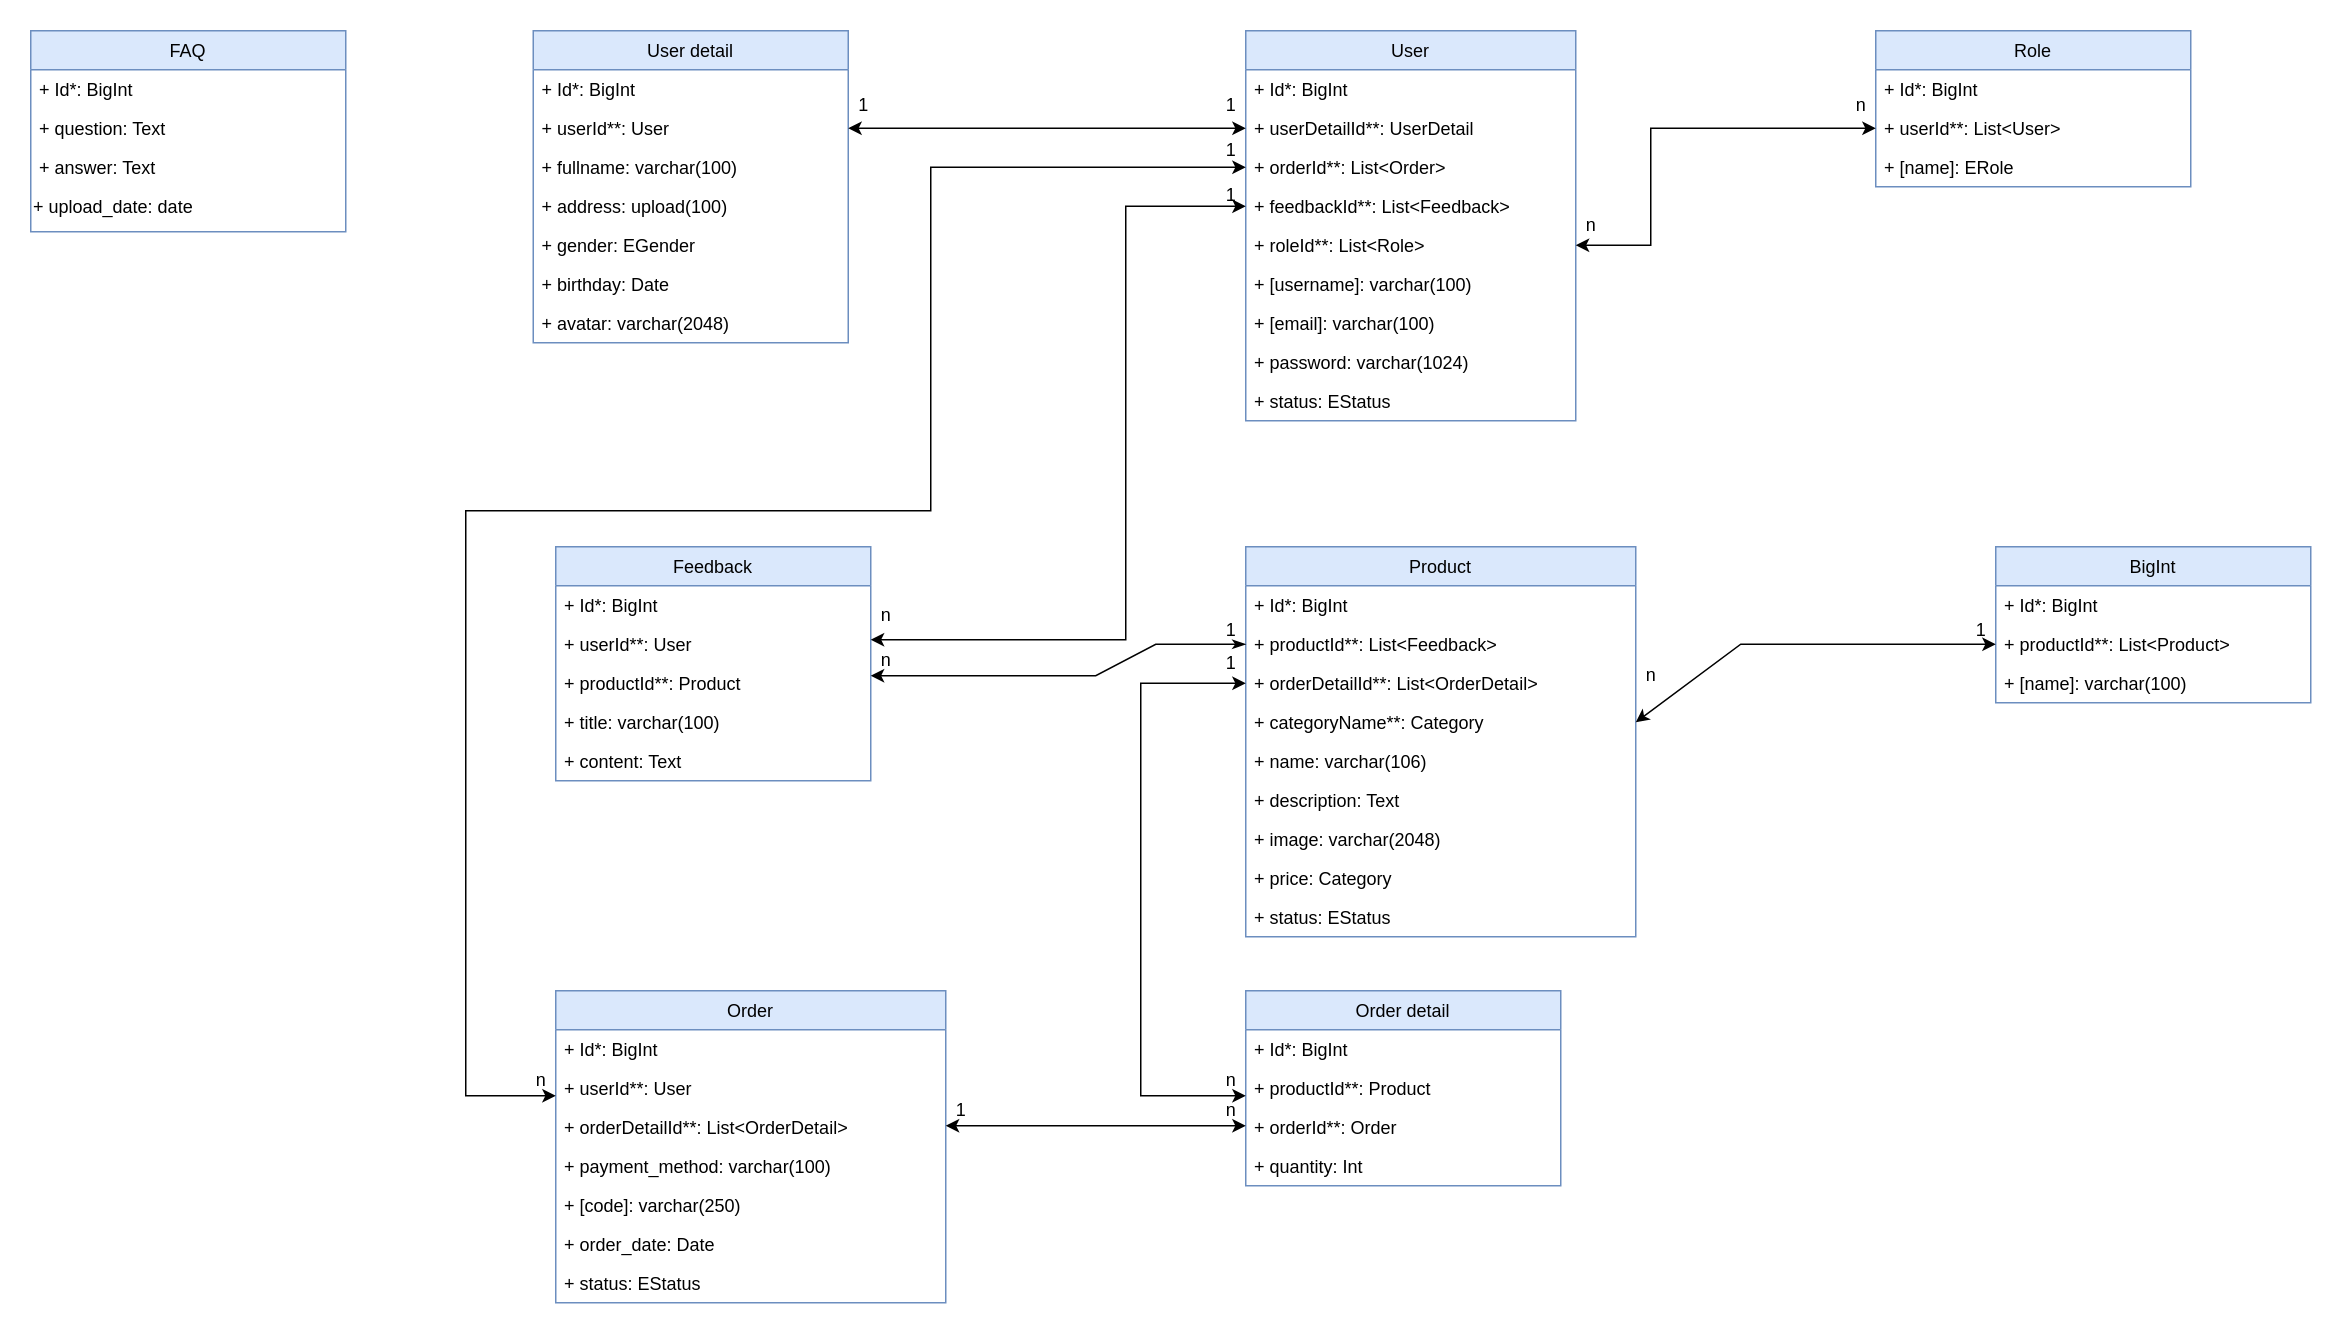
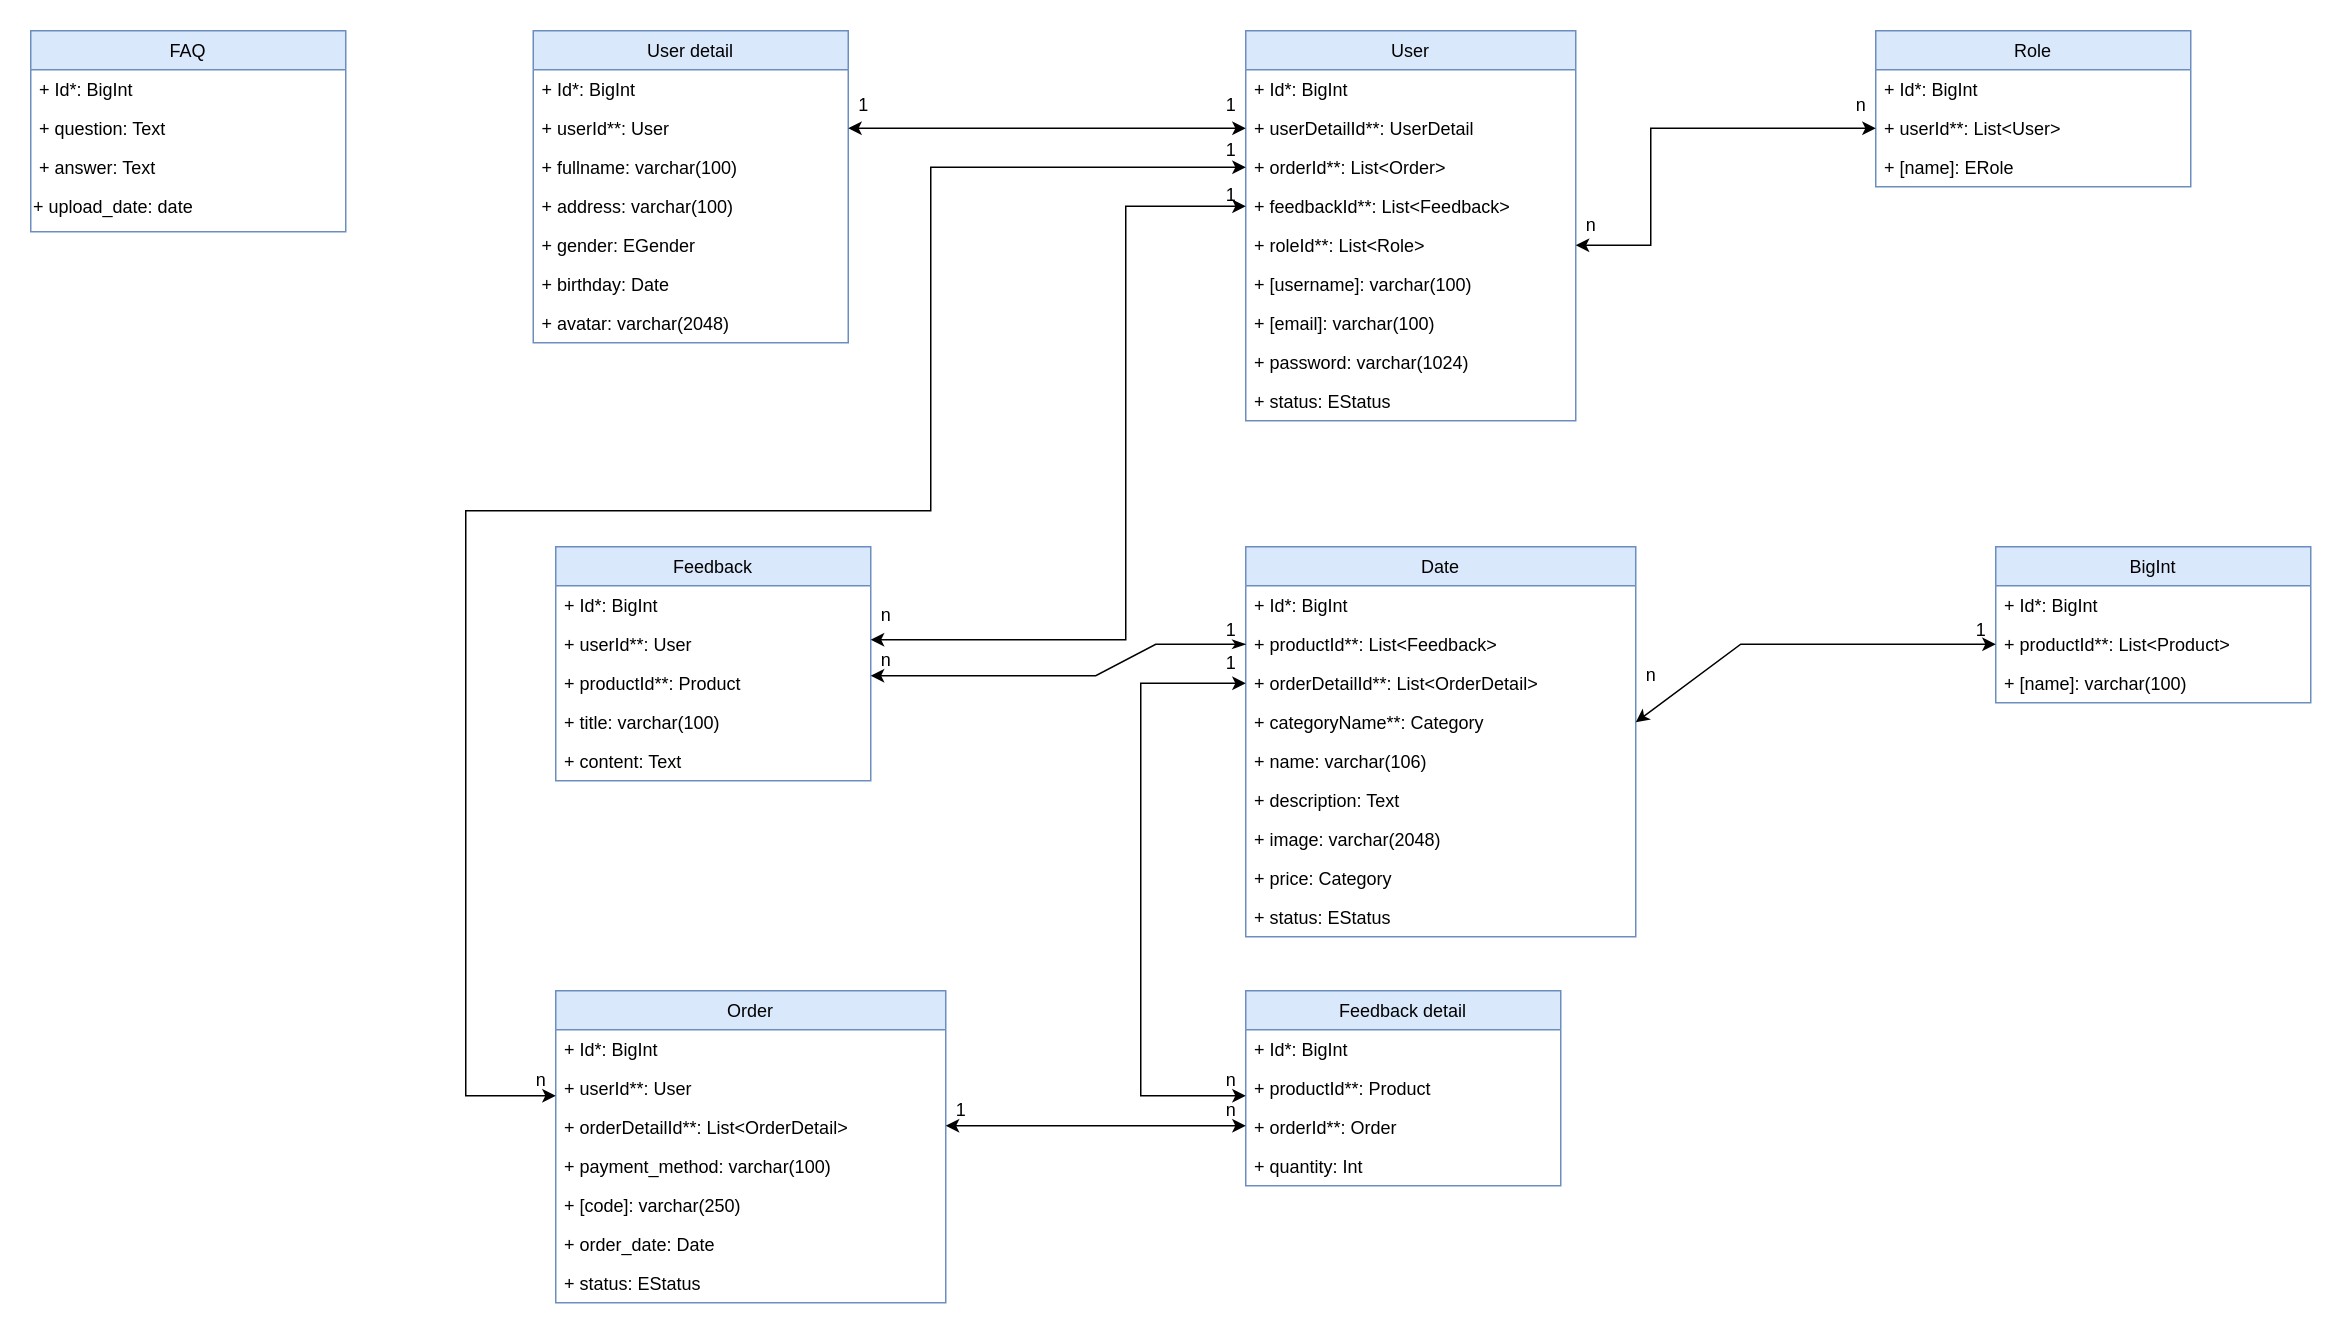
- <mxCell id="16" value="+ address: upload(100)&#10;" style="text;strokeColor=none;fillColor=none;align=left;verticalAlign=top;spacingLeft=4;spacingRight=4;overflow=hidden;rotatable=0;points=[[0,0.5],[1,0.5]];portConstraint=eastwest;" vertex="1" parent="12"><mxGeometry y="104" width="210" height="26" as="geometry" /></mxCell>
+ <mxCell id="16" value="+ address: varchar(100)&#10;" style="text;strokeColor=none;fillColor=none;align=left;verticalAlign=top;spacingLeft=4;spacingRight=4;overflow=hidden;rotatable=0;points=[[0,0.5],[1,0.5]];portConstraint=eastwest;" vertex="1" parent="12"><mxGeometry y="104" width="210" height="26" as="geometry" /></mxCell>
- <mxCell id="25" value="Product" style="swimlane;fontStyle=0;childLayout=stackLayout;horizontal=1;startSize=26;fillColor=#dae8fc;horizontalStack=0;resizeParent=1;resizeParentMax=0;resizeLast=0;collapsible=1;marginBottom=0;strokeColor=#6c8ebf;" vertex="1" parent="1"><mxGeometry x="830" y="364" width="260" height="260" as="geometry"><mxRectangle x="80" y="400" width="60" height="26" as="alternateBounds" /></mxGeometry></mxCell>
+ <mxCell id="25" value="Date" style="swimlane;fontStyle=0;childLayout=stackLayout;horizontal=1;startSize=26;fillColor=#dae8fc;horizontalStack=0;resizeParent=1;resizeParentMax=0;resizeLast=0;collapsible=1;marginBottom=0;strokeColor=#6c8ebf;" vertex="1" parent="1"><mxGeometry x="830" y="364" width="260" height="260" as="geometry"><mxRectangle x="80" y="400" width="60" height="26" as="alternateBounds" /></mxGeometry></mxCell>
- <mxCell id="35" value="Order detail" style="swimlane;fontStyle=0;childLayout=stackLayout;horizontal=1;startSize=26;fillColor=#dae8fc;horizontalStack=0;resizeParent=1;resizeParentMax=0;resizeLast=0;collapsible=1;marginBottom=0;strokeColor=#6c8ebf;" vertex="1" parent="1"><mxGeometry x="830" y="660" width="210" height="130" as="geometry"><mxRectangle x="80" y="400" width="60" height="26" as="alternateBounds" /></mxGeometry></mxCell>
+ <mxCell id="35" value="Feedback detail" style="swimlane;fontStyle=0;childLayout=stackLayout;horizontal=1;startSize=26;fillColor=#dae8fc;horizontalStack=0;resizeParent=1;resizeParentMax=0;resizeLast=0;collapsible=1;marginBottom=0;strokeColor=#6c8ebf;" vertex="1" parent="1"><mxGeometry x="830" y="660" width="210" height="130" as="geometry"><mxRectangle x="80" y="400" width="60" height="26" as="alternateBounds" /></mxGeometry></mxCell>
